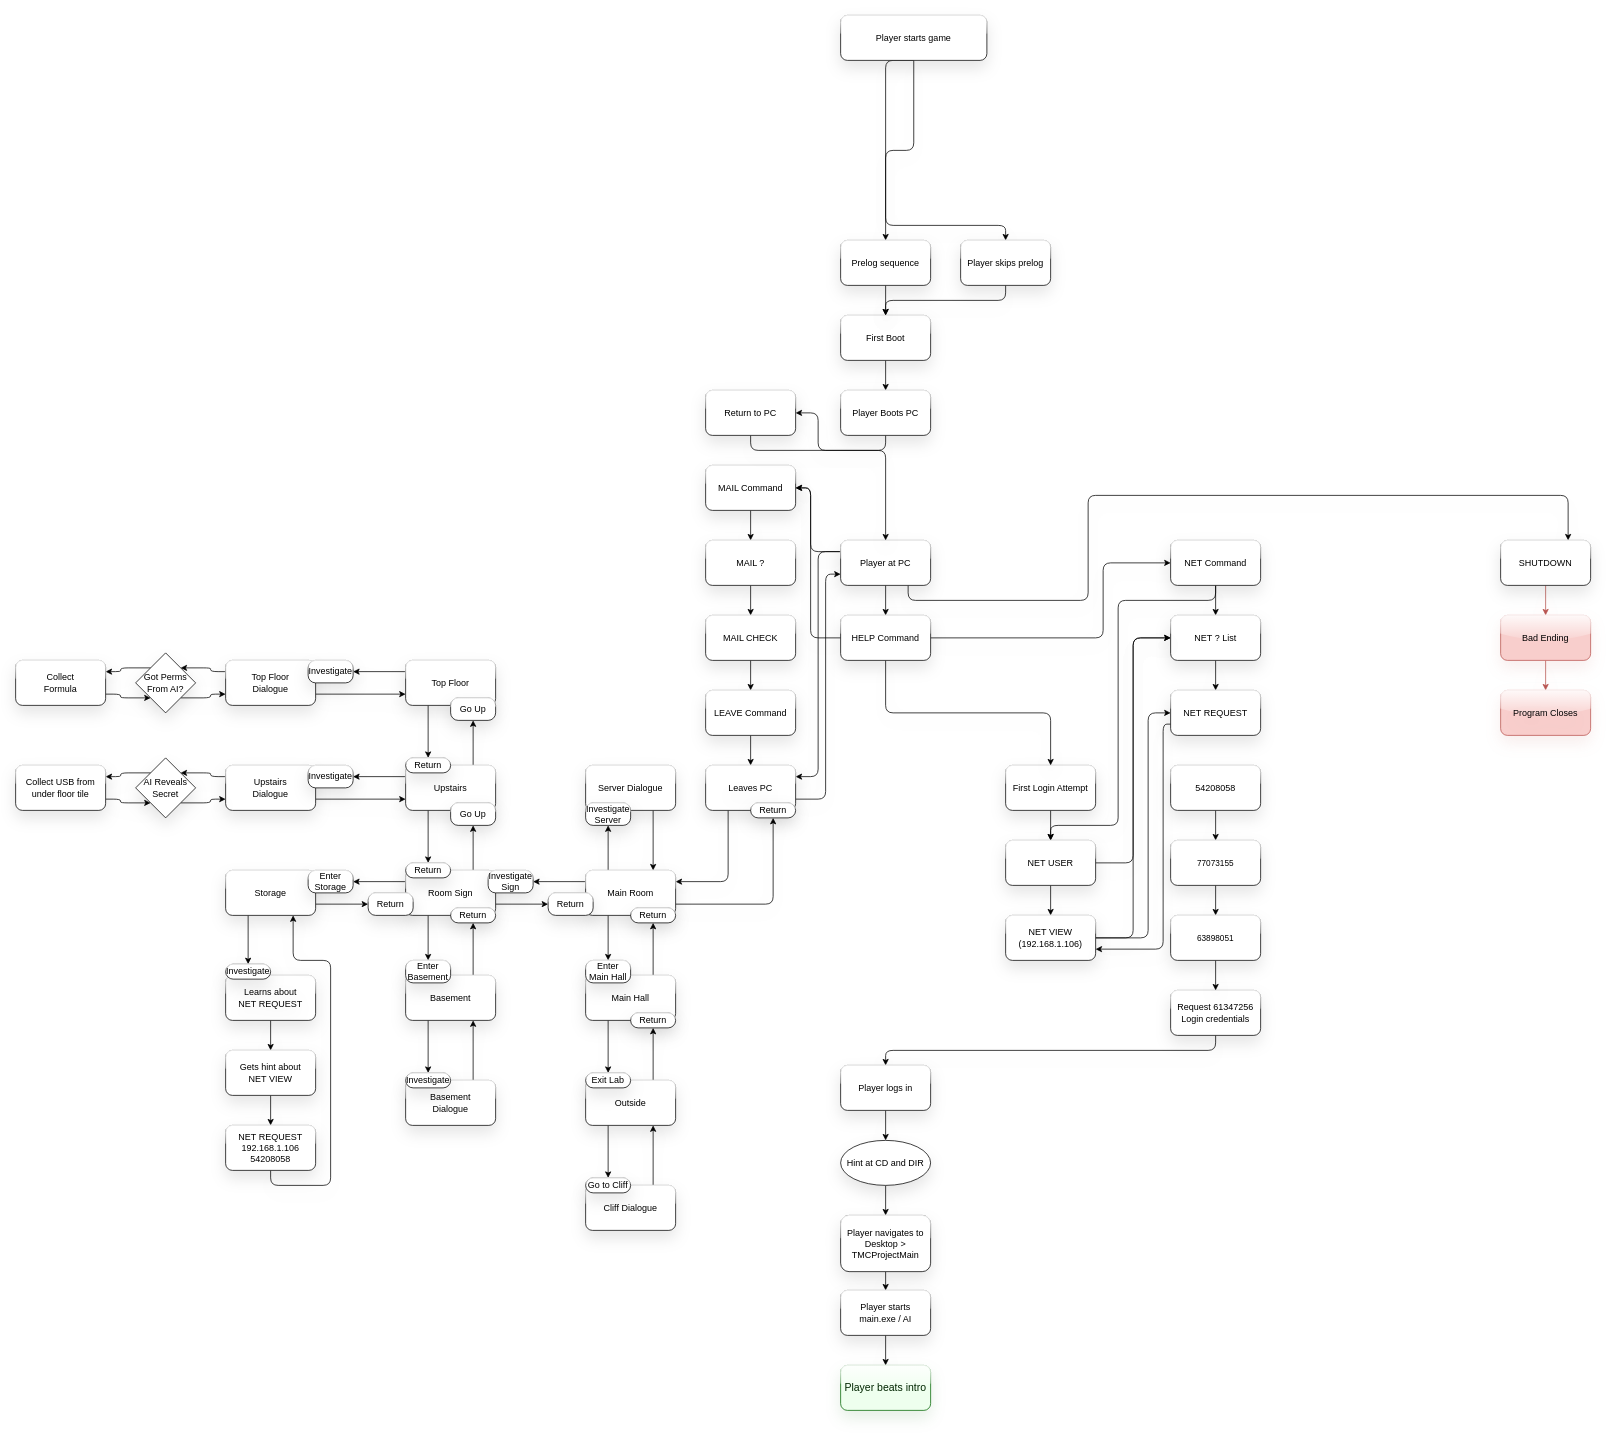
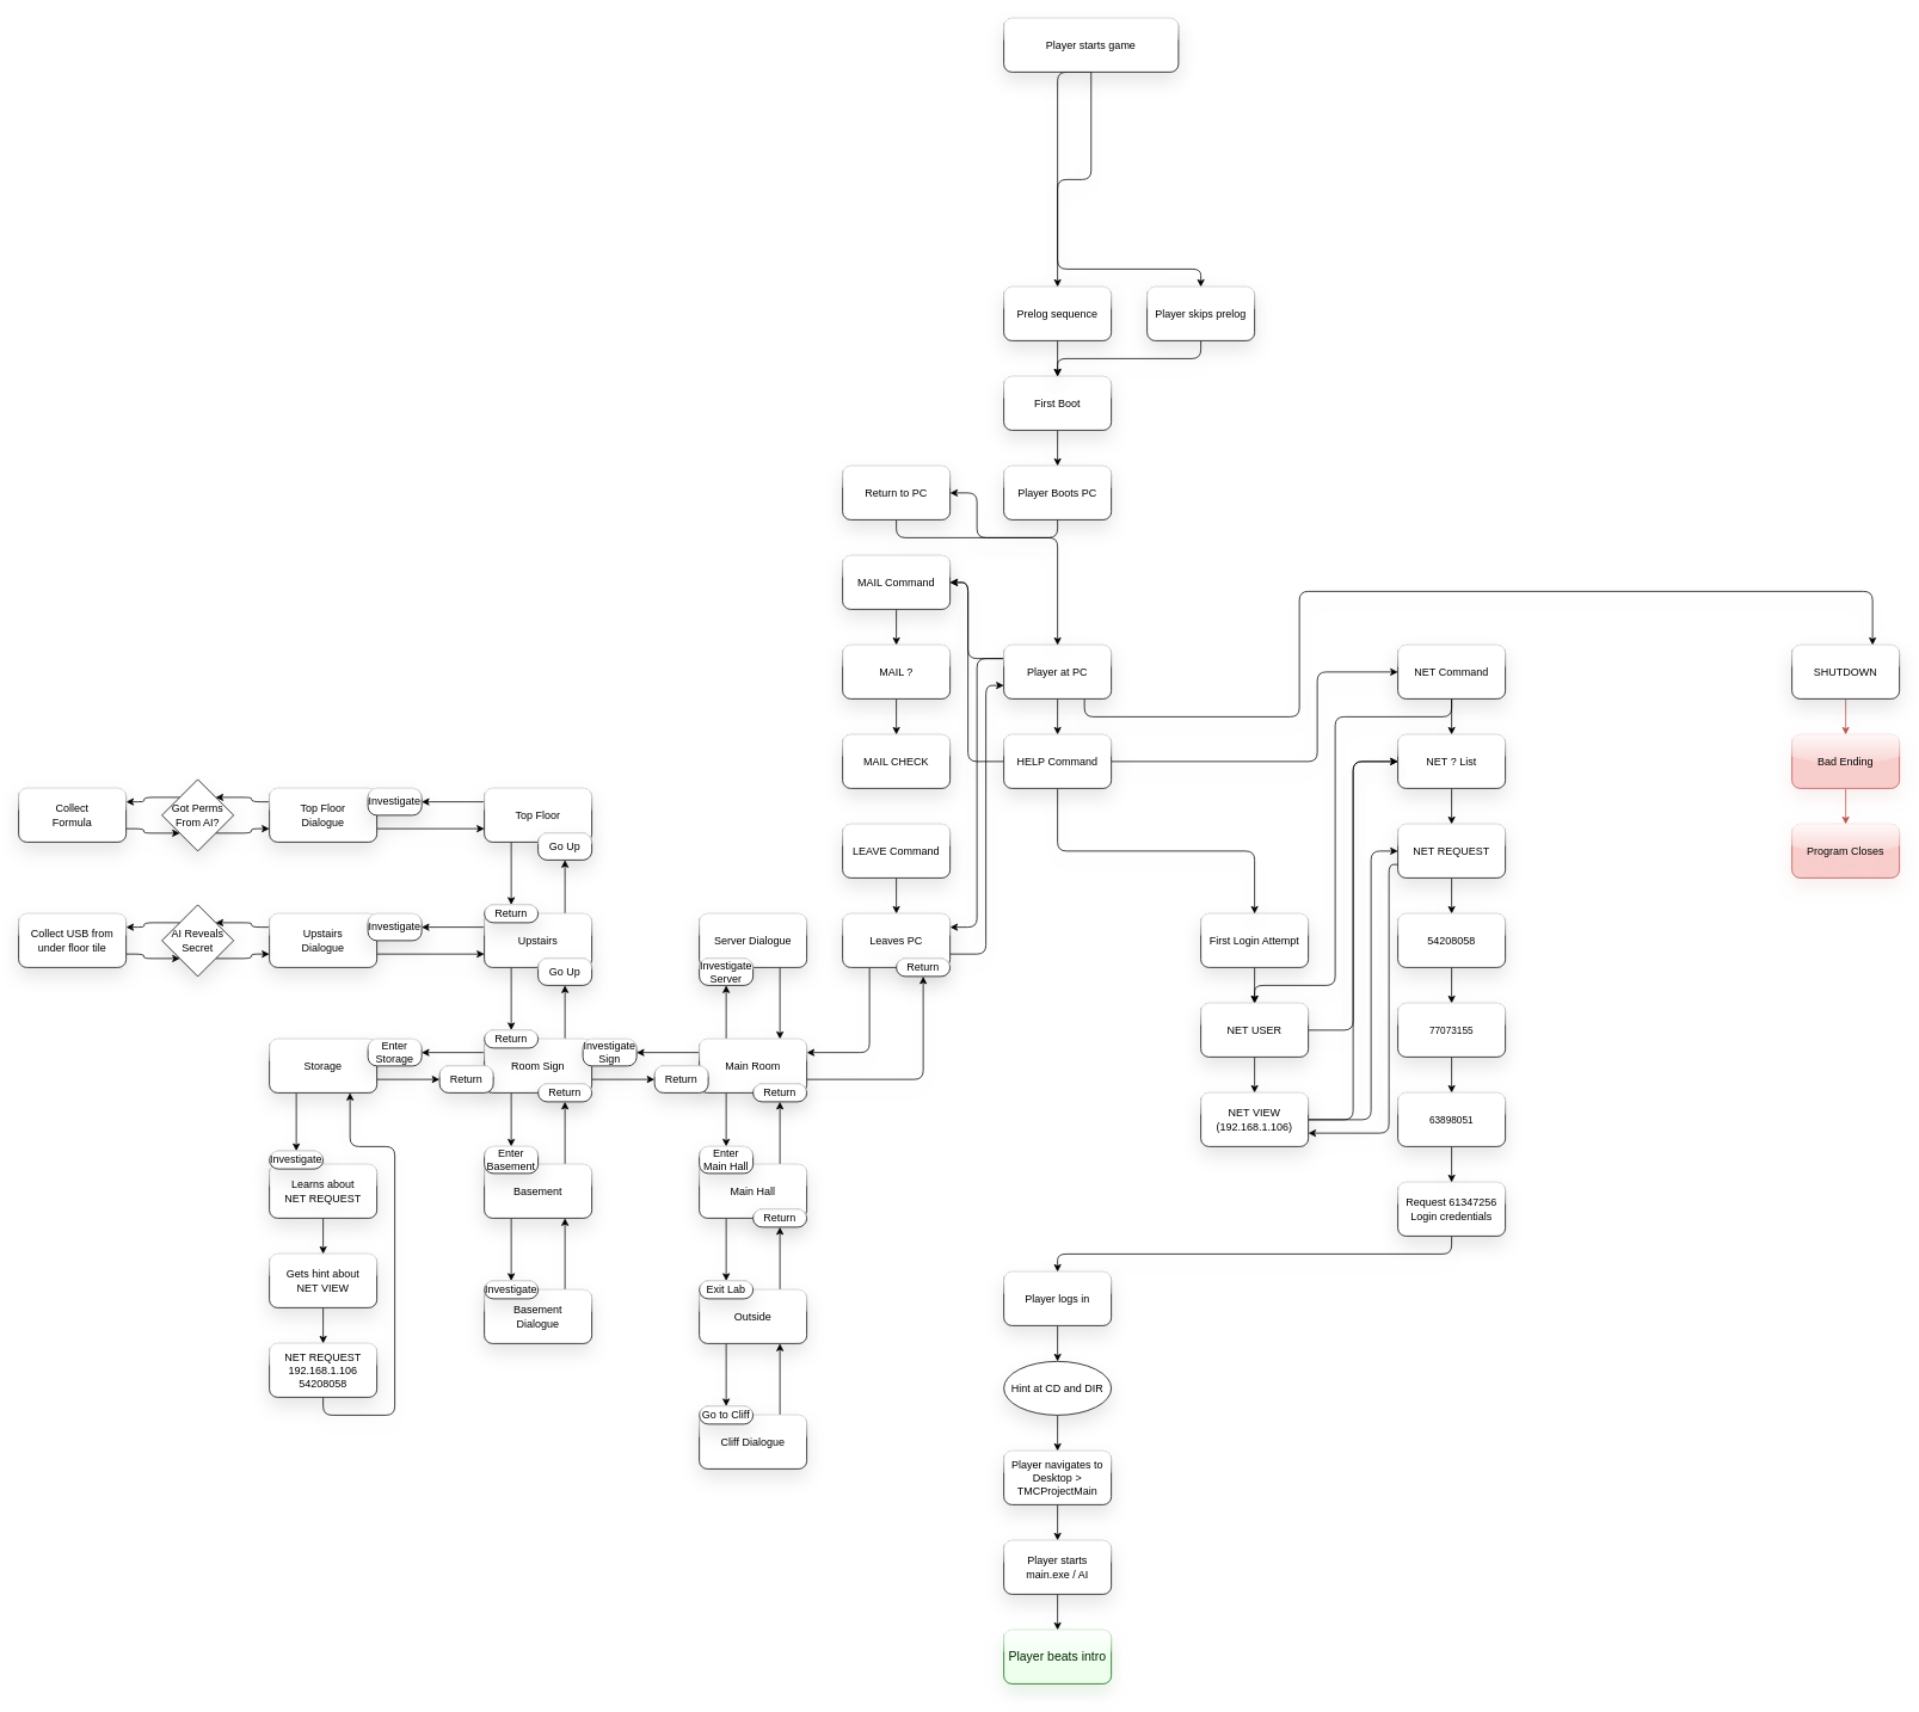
- <mxCell id="37" style="edgeStyle=orthogonalEdgeStyle;rounded=1;orthogonalLoop=1;jettySize=auto;html=1;exitX=0.5;exitY=1;exitDx=0;exitDy=0;entryX=0.5;entryY=0;entryDx=0;entryDy=0;glass=1;strokeColor=default;align=center;verticalAlign=middle;fontFamily=Helvetica;fontSize=12;fontColor=default;fillColor=default;shadow=1;shadowOpacity=10;shadowOffsetX=0;shadowOffsetY=10;shadowBlur=10;shadowColor=#000000;" parent="1" source="38" target="40" edge="1"><mxGeometry relative="1" as="geometry" /></mxCell>
+ <mxCell id="31" style="edgeStyle=orthogonalEdgeStyle;rounded=1;orthogonalLoop=1;jettySize=auto;html=1;exitX=0.5;exitY=1;exitDx=0;exitDy=0;entryX=0.5;entryY=0;entryDx=0;entryDy=0;shadow=1;shadowOpacity=10;shadowOffsetX=0;shadowOffsetY=10;shadowBlur=10;shadowColor=#000000;" parent="1" source="32" target="47" edge="1"><mxGeometry relative="1" as="geometry" /></mxCell>
- <mxCell id="55" value="Player navigates to Desktop &amp;gt; TMCProjectMain" style="rounded=1;whiteSpace=wrap;html=1;glass=1;strokeColor=default;align=center;verticalAlign=middle;fontFamily=Helvetica;fontSize=12;fontColor=default;fillColor=default;shadow=1;shadowOpacity=10;shadowOffsetX=0;shadowOffsetY=10;shadowBlur=10;shadowColor=#000000;" parent="1" vertex="1"><mxGeometry x="1120" y="1620" width="120" height="75" as="geometry" /></mxCell>
+ <mxCell id="55" value="Player navigates to Desktop &amp;gt; TMCProjectMain" style="rounded=1;whiteSpace=wrap;html=1;glass=1;strokeColor=default;align=center;verticalAlign=middle;fontFamily=Helvetica;fontSize=12;fontColor=default;fillColor=default;shadow=1;shadowOpacity=10;shadowOffsetX=0;shadowOffsetY=10;shadowBlur=10;shadowColor=#000000;" parent="1" vertex="1"><mxGeometry x="1120" y="1620" width="120" height="60" as="geometry" /></mxCell>
